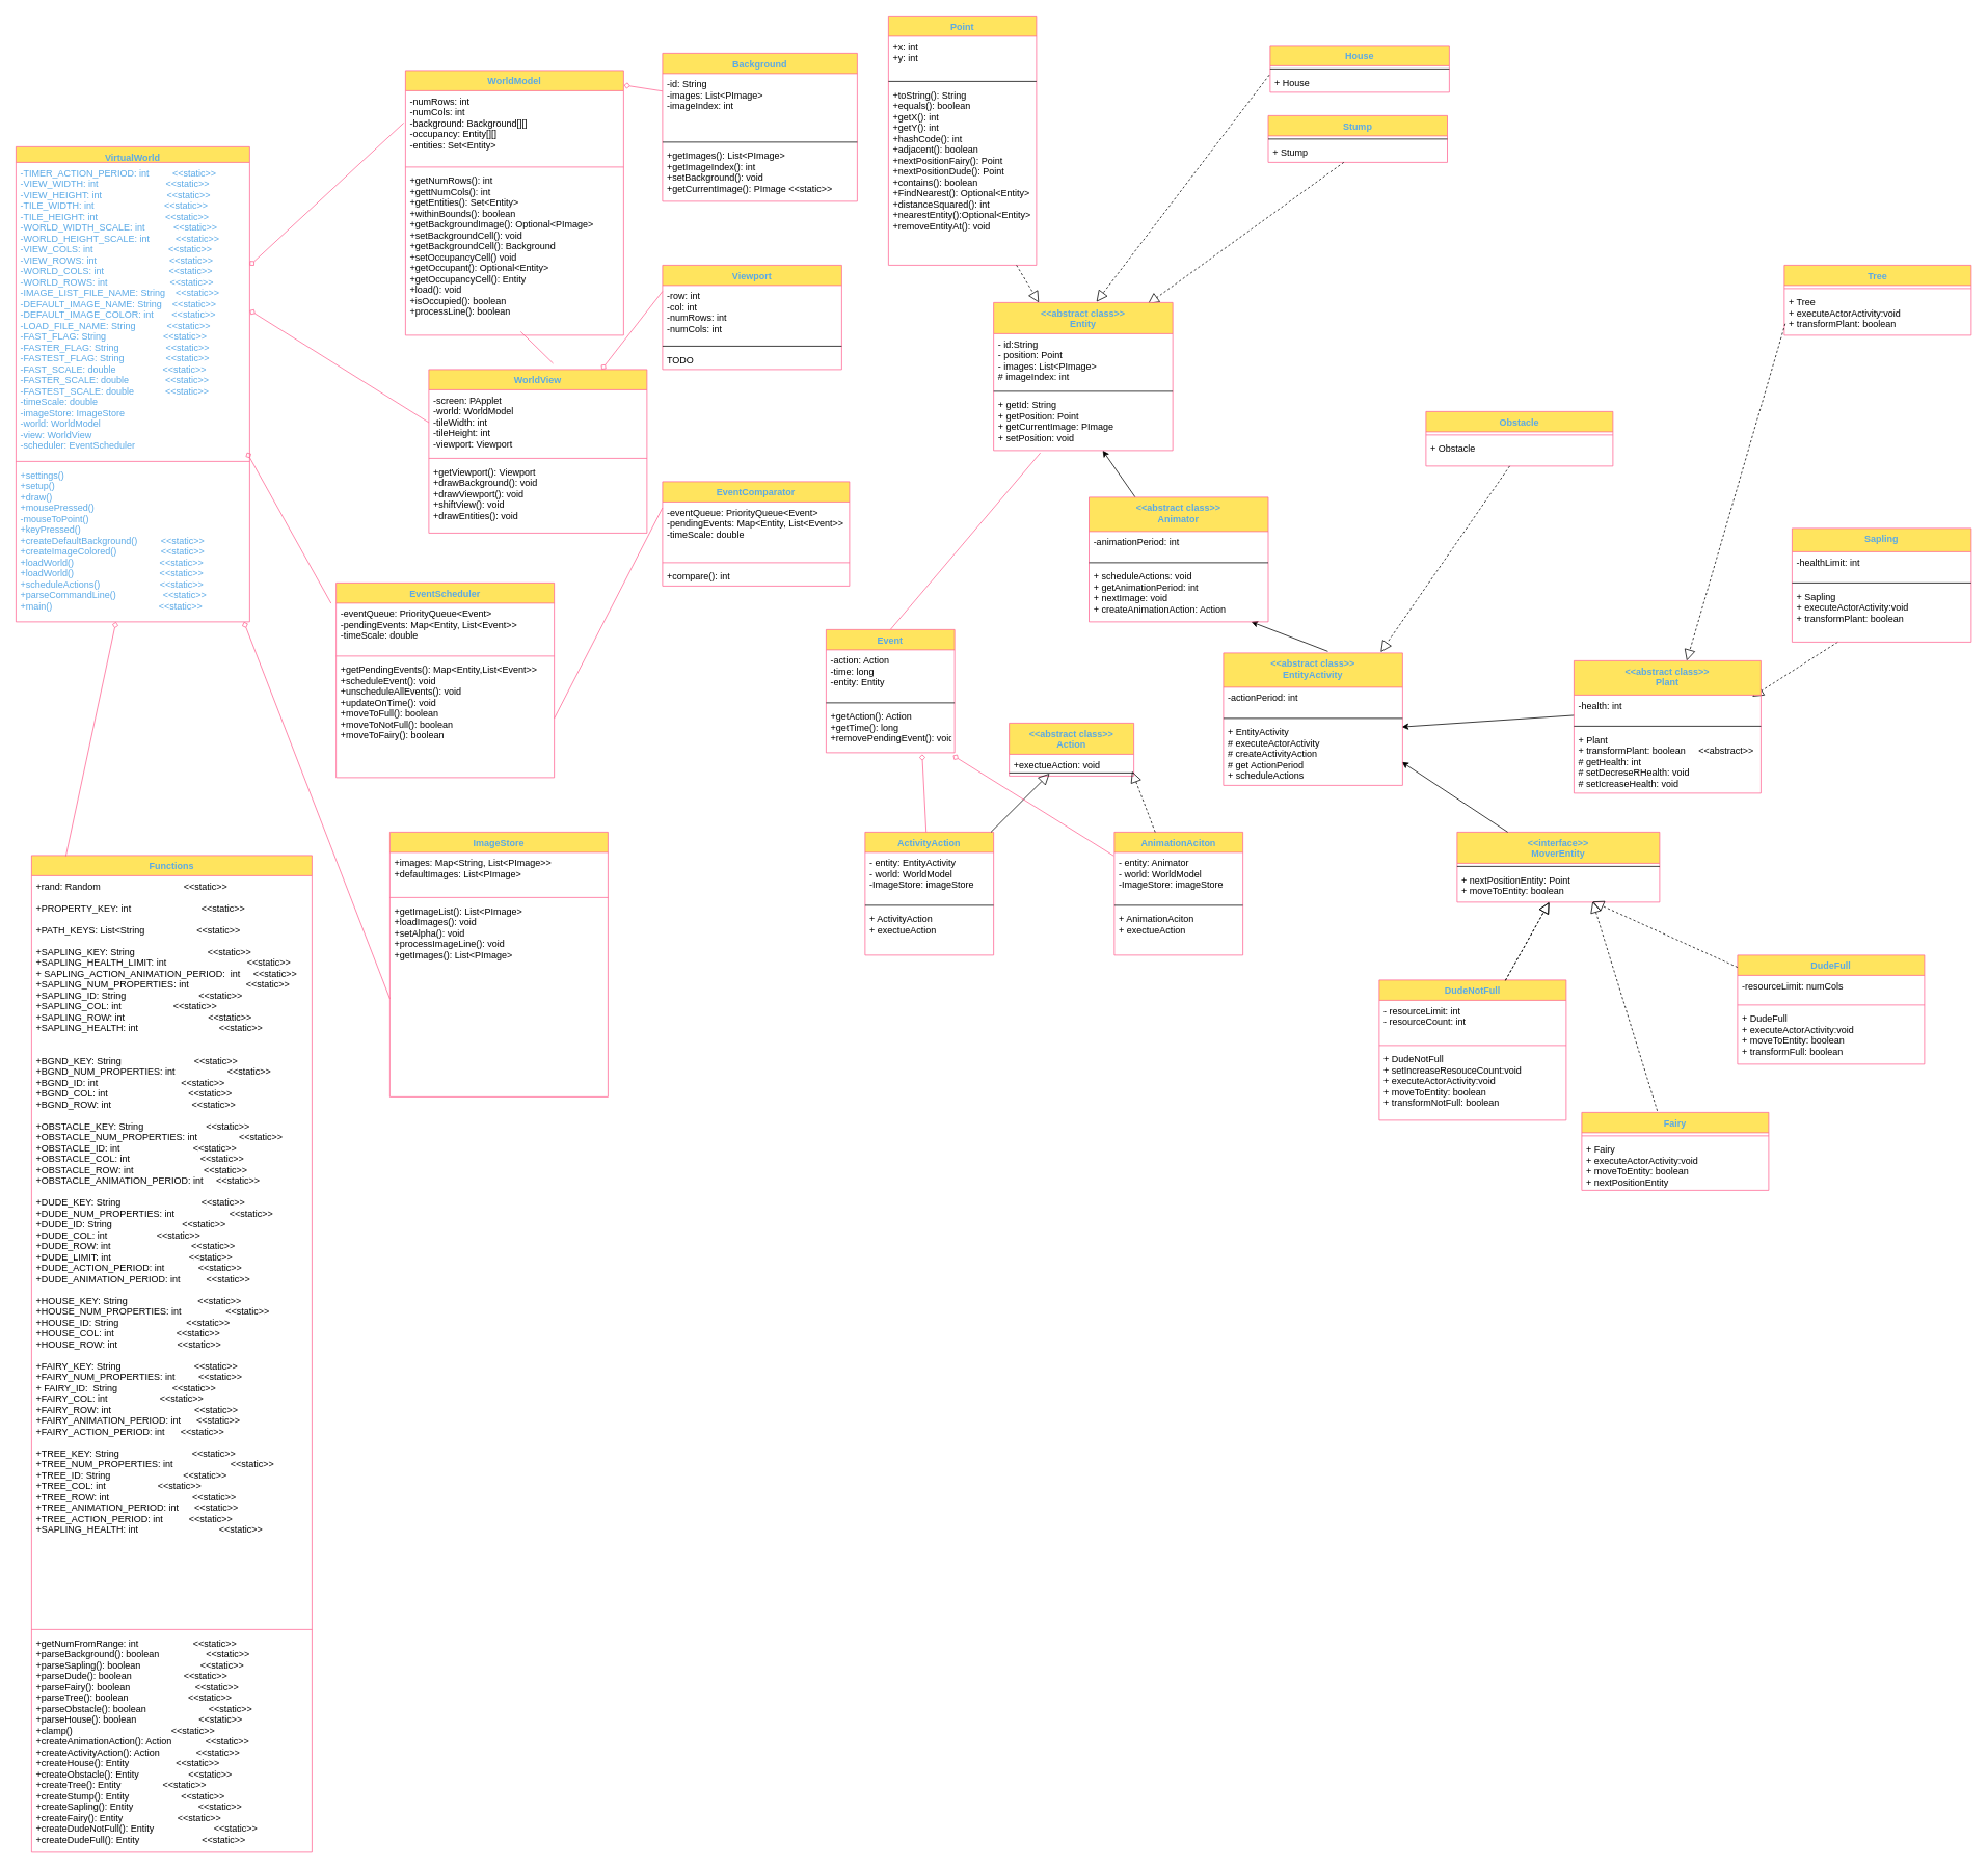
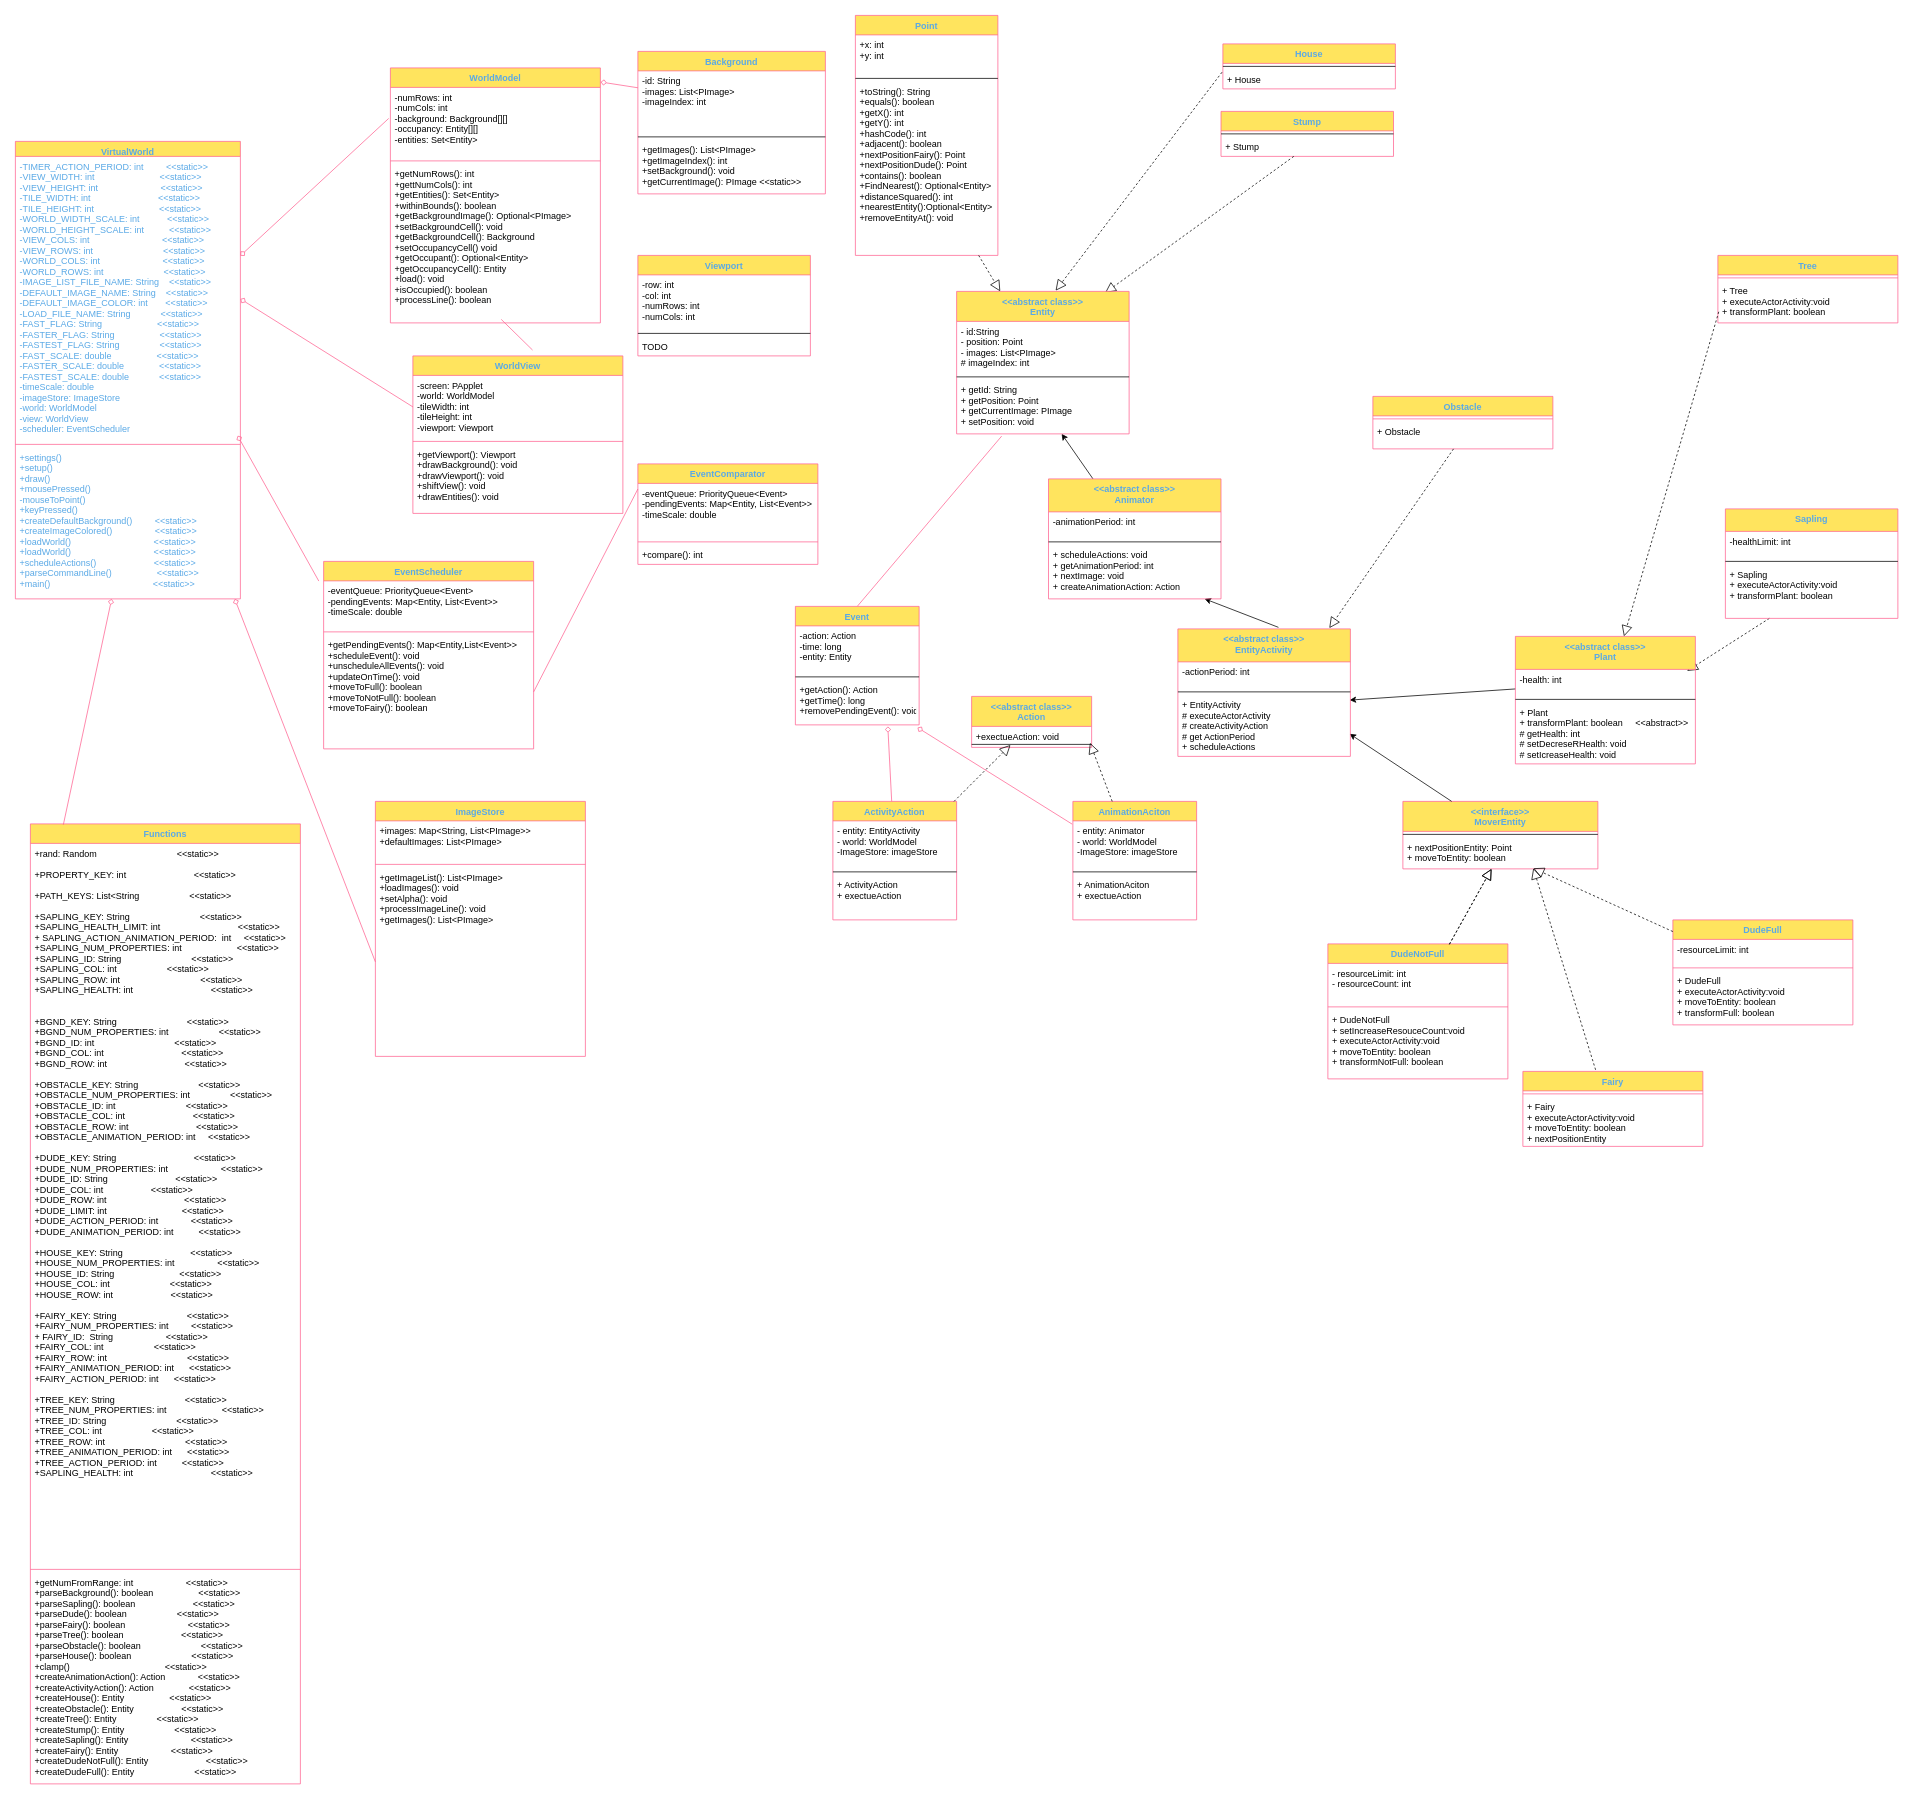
- <mxCell id="4" value="" style="graphMlID=e2;endArrow=none;strokeColor=#FF6392;strokeWidth=1.0;startArrow=diamond;startFill=0;endFill=1;fontColor=#5AA9E6;entryX=0;entryY=0.25;entryDx=0;entryDy=0;" parent="1" source="19" target="43" edge="1"><mxGeometry relative="1" as="geometry"><mxPoint x="648" y="278" as="sourcePoint" /></mxGeometry></mxCell>
- <mxCell id="104" value="" style="endArrow=block;dashed=0;endFill=0;endSize=12;html=1;rounded=0;entryX=0.324;entryY=1.24;entryDx=0;entryDy=0;entryPerimeter=0;" parent="1" source="65" target="56" edge="1"><mxGeometry width="160" relative="1" as="geometry"><mxPoint x="1290" y="1008" as="sourcePoint" /><mxPoint x="1346.272" y="907.24" as="targetPoint" /></mxGeometry></mxCell>
+ <mxCell id="104" value="" style="endArrow=block;dashed=1;endFill=0;endSize=12;html=1;rounded=0;entryX=0.324;entryY=1.24;entryDx=0;entryDy=0;entryPerimeter=0;" parent="1" source="65" target="56" edge="1"><mxGeometry width="160" relative="1" as="geometry"><mxPoint x="1290" y="1008" as="sourcePoint" /><mxPoint x="1346.272" y="907.24" as="targetPoint" /></mxGeometry></mxCell>
- <mxCell id="84" value="-resourceLimit: numCols" style="text;strokeColor=none;fillColor=none;align=left;verticalAlign=top;spacingLeft=4;spacingRight=4;overflow=hidden;rotatable=0;points=[[0,0.5],[1,0.5]];portConstraint=eastwest;fontColor=#000000;" parent="83" vertex="1"><mxGeometry y="26" width="240" height="34" as="geometry" /></mxCell>
+ <mxCell id="84" value="-resourceLimit: int" style="text;strokeColor=none;fillColor=none;align=left;verticalAlign=top;spacingLeft=4;spacingRight=4;overflow=hidden;rotatable=0;points=[[0,0.5],[1,0.5]];portConstraint=eastwest;fontColor=#000000;" parent="83" vertex="1"><mxGeometry y="26" width="240" height="34" as="geometry" /></mxCell>
